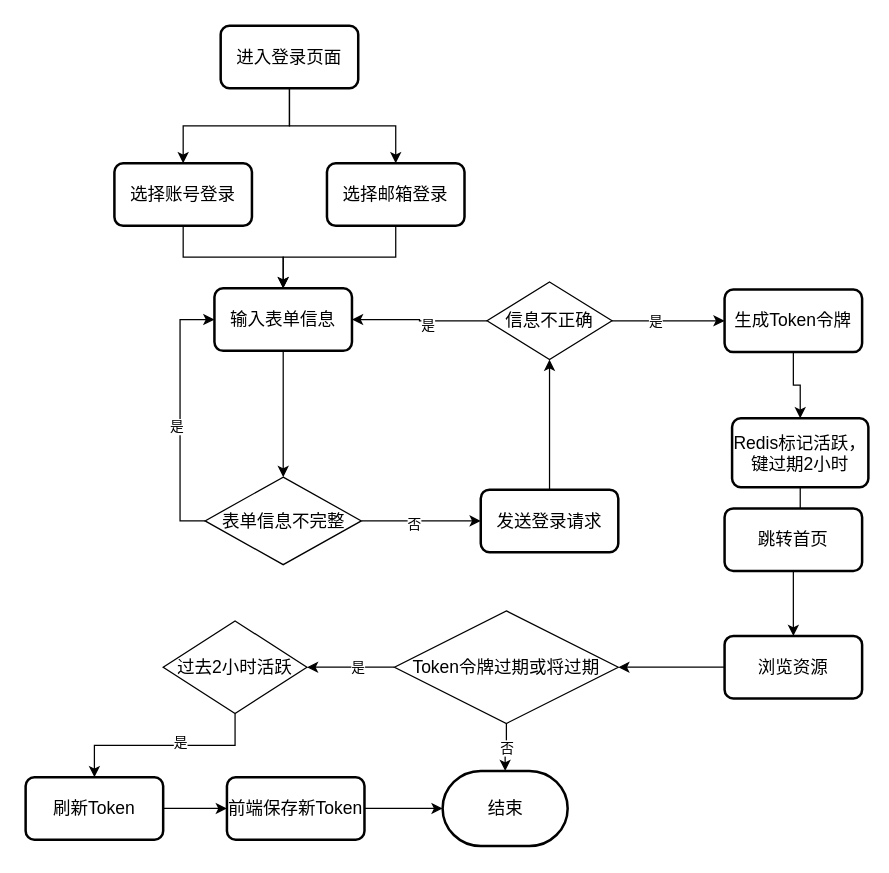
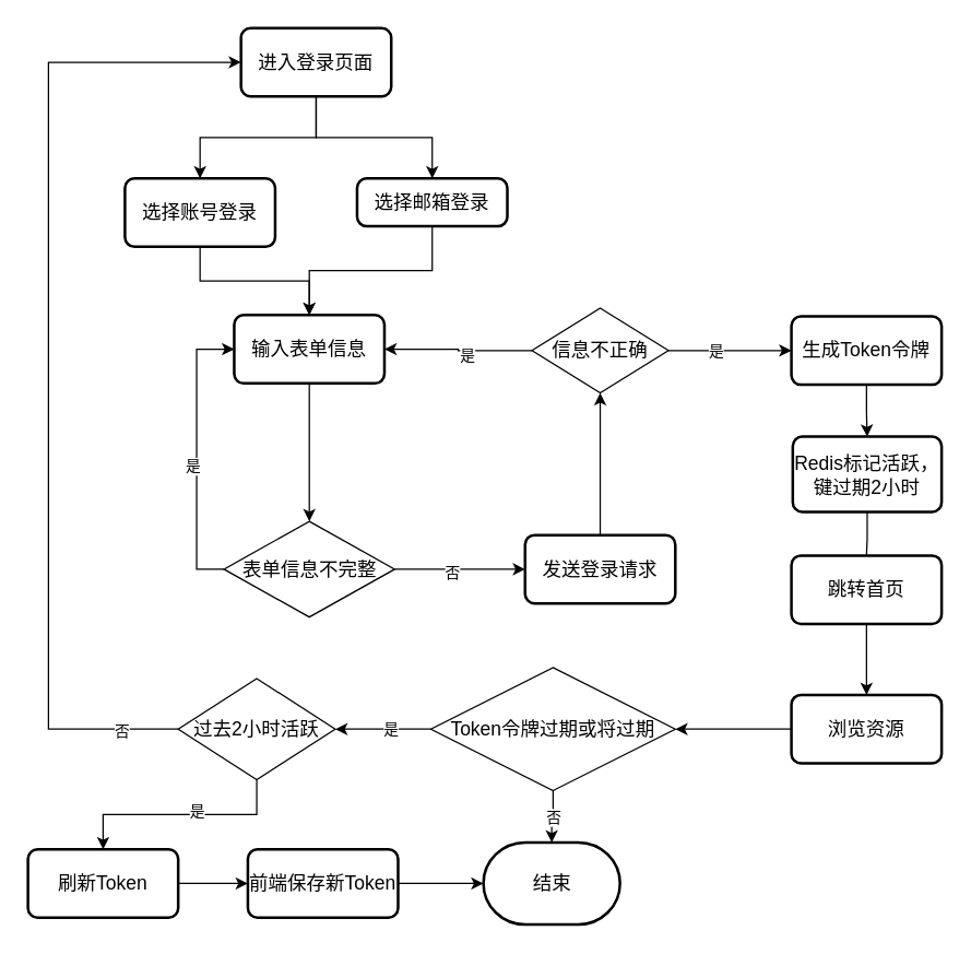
- <mxCell id="14" value="选择邮箱登录" style="rounded=1;whiteSpace=wrap;html=1;absoluteArcSize=1;arcSize=14;strokeWidth=2;fontSize=14;" vertex="1" parent="1"><mxGeometry x="261" y="130" width="110" height="50" as="geometry" /></mxCell>
+ <mxCell id="14" value="选择邮箱登录" style="rounded=1;whiteSpace=wrap;html=1;absoluteArcSize=1;arcSize=14;strokeWidth=2;fontSize=14;" vertex="1" parent="1"><mxGeometry x="261" y="130" width="110" height="35" as="geometry" /></mxCell>
+ <mxCell id="36" style="edgeStyle=orthogonalEdgeStyle;rounded=0;orthogonalLoop=1;jettySize=auto;html=1;entryX=0;entryY=0.5;entryDx=0;entryDy=0;exitX=0;exitY=0.5;exitDx=0;exitDy=0;" edge="1" parent="1" source="40" target="10"><mxGeometry relative="1" as="geometry"><Array as="points"><mxPoint x="35" y="533" /><mxPoint x="35" y="45" /></Array></mxGeometry></mxCell>
+ <mxCell id="37" value="否" style="edgeLabel;html=1;align=center;verticalAlign=middle;resizable=0;points=[];" vertex="1" connectable="0" parent="36"><mxGeometry x="-0.883" y="1" relative="1" as="geometry"><mxPoint as="offset" /></mxGeometry></mxCell>
- <mxCell id="27" value="Redis标记活跃，键过期2小时" style="rounded=1;whiteSpace=wrap;html=1;absoluteArcSize=1;arcSize=14;strokeWidth=2;fontSize=14;" vertex="1" parent="1"><mxGeometry x="585" y="334" width="109" height="55" as="geometry" /></mxCell>
+ <mxCell id="27" value="Redis标记活跃，键过期2小时" style="rounded=1;whiteSpace=wrap;html=1;absoluteArcSize=1;arcSize=14;strokeWidth=2;fontSize=14;" vertex="1" parent="1"><mxGeometry x="580" y="319" width="109" height="55" as="geometry" /></mxCell>
